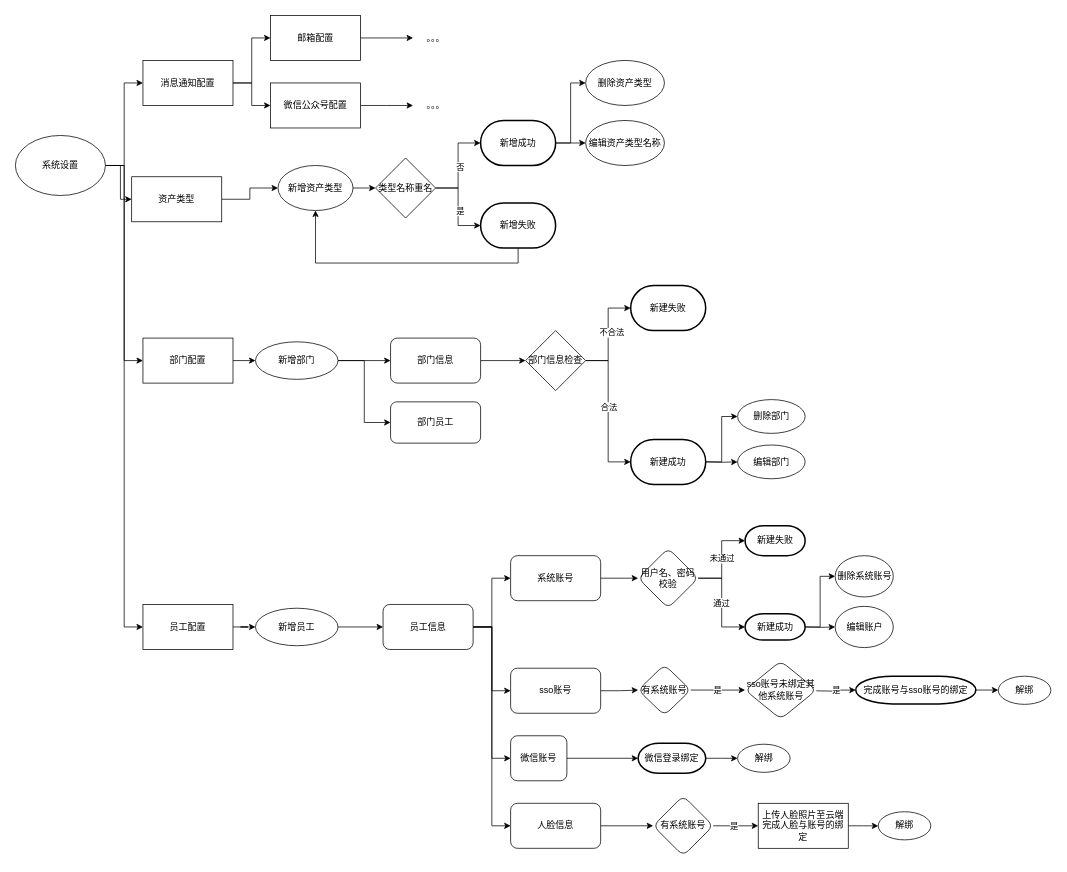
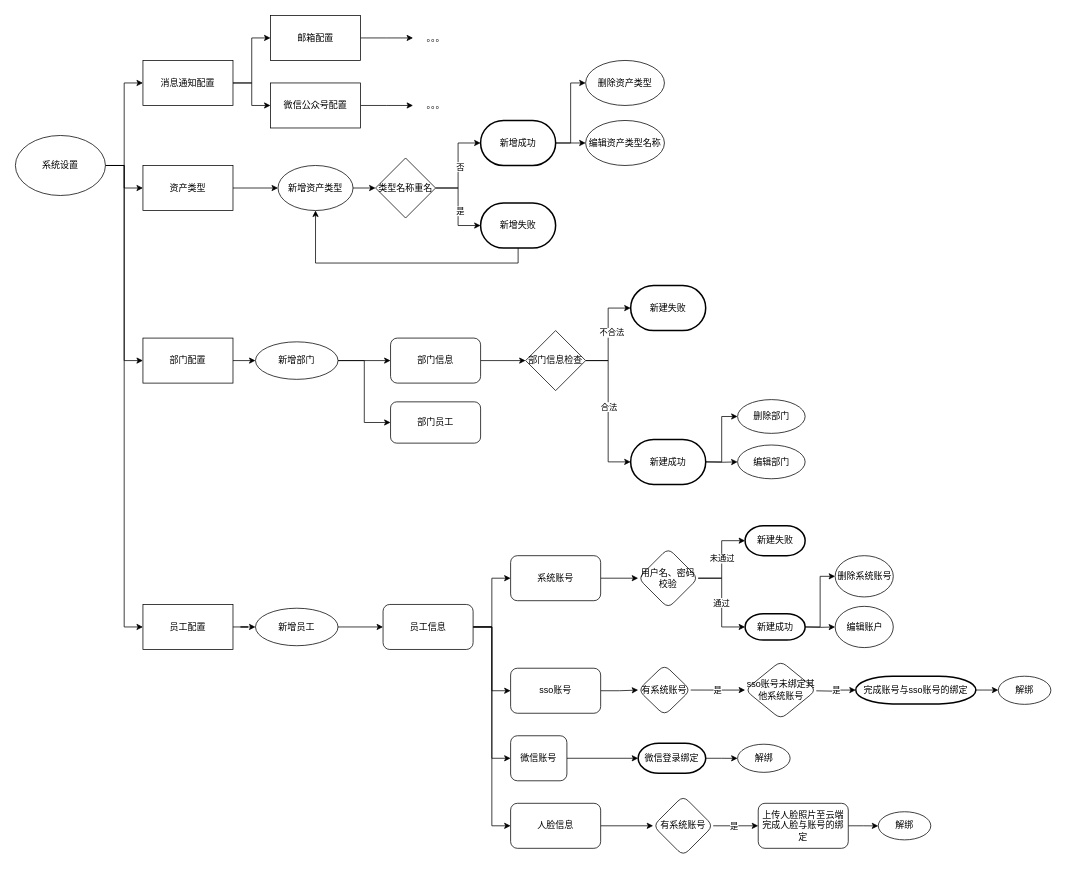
- <mxCell id="17" value="资产类型" style="rounded=0;whiteSpace=wrap;html=1;" vertex="1" parent="1"><mxGeometry x="175" y="235" width="120" height="60" as="geometry" /></mxCell>
+ <mxCell id="17" value="资产类型" style="rounded=0;whiteSpace=wrap;html=1;" vertex="1" parent="1"><mxGeometry x="190" y="220" width="120" height="60" as="geometry" /></mxCell>
- <mxCell id="81" value="上传人脸照片至云端完成人脸与账号的绑定" style="whiteSpace=wrap;html=1;rounded=0;" vertex="1" parent="1"><mxGeometry x="1010" y="1070" width="120" height="60" as="geometry" /></mxCell>
+ <mxCell id="81" value="上传人脸照片至云端完成人脸与账号的绑定" style="whiteSpace=wrap;html=1;rounded=1;" vertex="1" parent="1"><mxGeometry x="1010" y="1070" width="120" height="60" as="geometry" /></mxCell>
